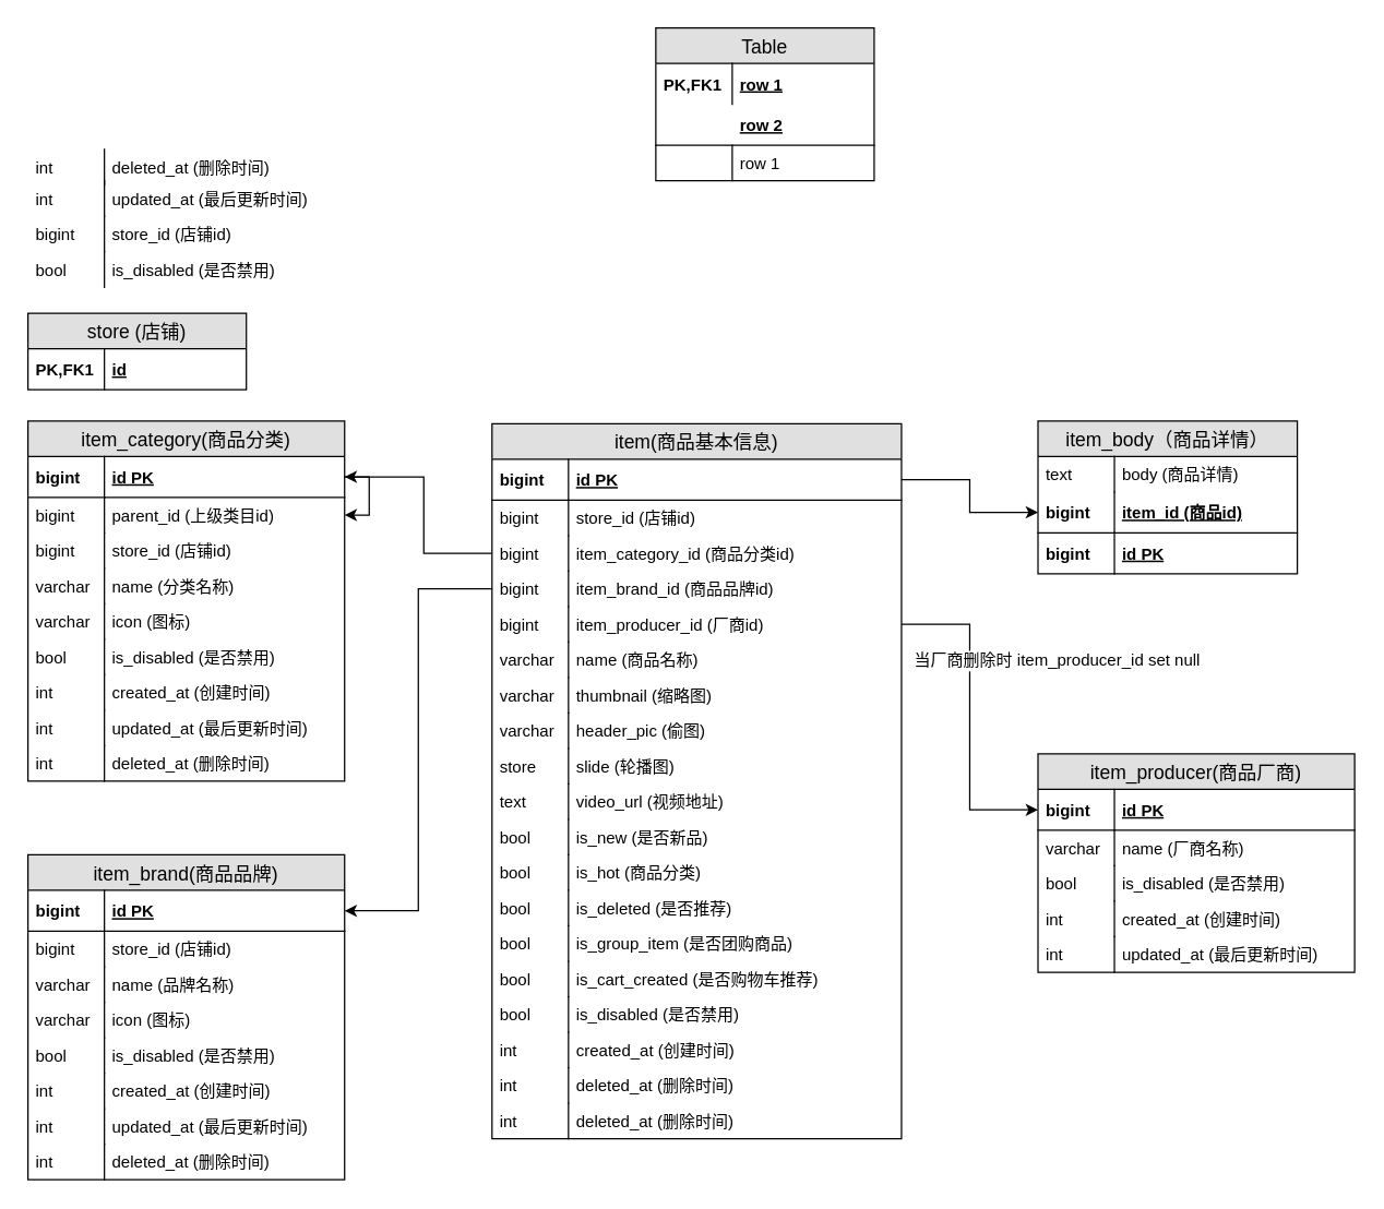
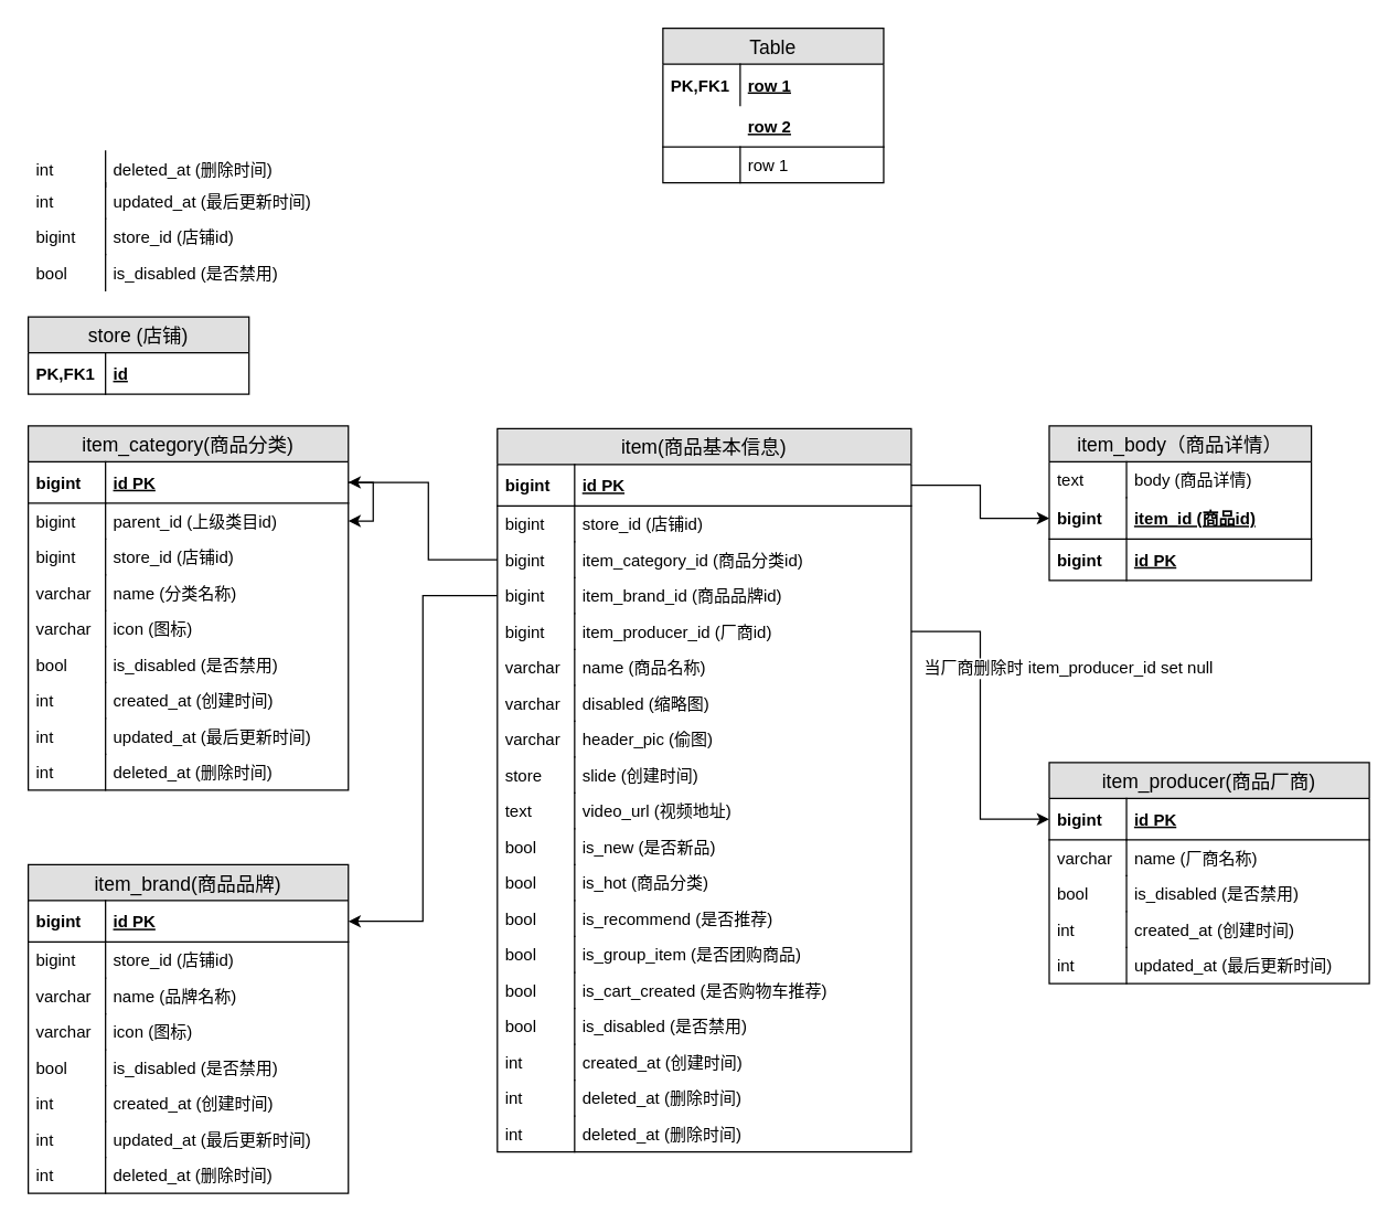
- <mxCell id="15" value="thumbnail (缩略图)" style="shape=partialRectangle;top=0;left=0;right=0;bottom=0;align=left;verticalAlign=top;fillColor=none;spacingLeft=60;spacingRight=4;overflow=hidden;rotatable=0;points=[[0,0.5],[1,0.5]];portConstraint=eastwest;dropTarget=0;fontSize=12;" vertex="1" parent="2"><mxGeometry y="186" width="300" height="26" as="geometry" /></mxCell>
+ <mxCell id="15" value="disabled (缩略图)" style="shape=partialRectangle;top=0;left=0;right=0;bottom=0;align=left;verticalAlign=top;fillColor=none;spacingLeft=60;spacingRight=4;overflow=hidden;rotatable=0;points=[[0,0.5],[1,0.5]];portConstraint=eastwest;dropTarget=0;fontSize=12;" vertex="1" parent="2"><mxGeometry y="186" width="300" height="26" as="geometry" /></mxCell>
- <mxCell id="19" value="slide (轮播图)" style="shape=partialRectangle;top=0;left=0;right=0;bottom=0;align=left;verticalAlign=top;fillColor=none;spacingLeft=60;spacingRight=4;overflow=hidden;rotatable=0;points=[[0,0.5],[1,0.5]];portConstraint=eastwest;dropTarget=0;fontSize=12;" vertex="1" parent="2"><mxGeometry y="238" width="300" height="26" as="geometry" /></mxCell>
+ <mxCell id="19" value="slide (创建时间)" style="shape=partialRectangle;top=0;left=0;right=0;bottom=0;align=left;verticalAlign=top;fillColor=none;spacingLeft=60;spacingRight=4;overflow=hidden;rotatable=0;points=[[0,0.5],[1,0.5]];portConstraint=eastwest;dropTarget=0;fontSize=12;" vertex="1" parent="2"><mxGeometry y="238" width="300" height="26" as="geometry" /></mxCell>
- <mxCell id="27" value="is_deleted (是否推荐)" style="shape=partialRectangle;top=0;left=0;right=0;bottom=0;align=left;verticalAlign=top;fillColor=none;spacingLeft=60;spacingRight=4;overflow=hidden;rotatable=0;points=[[0,0.5],[1,0.5]];portConstraint=eastwest;dropTarget=0;fontSize=12;" vertex="1" parent="2"><mxGeometry y="342" width="300" height="26" as="geometry" /></mxCell>
+ <mxCell id="27" value="is_recommend (是否推荐)" style="shape=partialRectangle;top=0;left=0;right=0;bottom=0;align=left;verticalAlign=top;fillColor=none;spacingLeft=60;spacingRight=4;overflow=hidden;rotatable=0;points=[[0,0.5],[1,0.5]];portConstraint=eastwest;dropTarget=0;fontSize=12;" vertex="1" parent="2"><mxGeometry y="342" width="300" height="26" as="geometry" /></mxCell>
